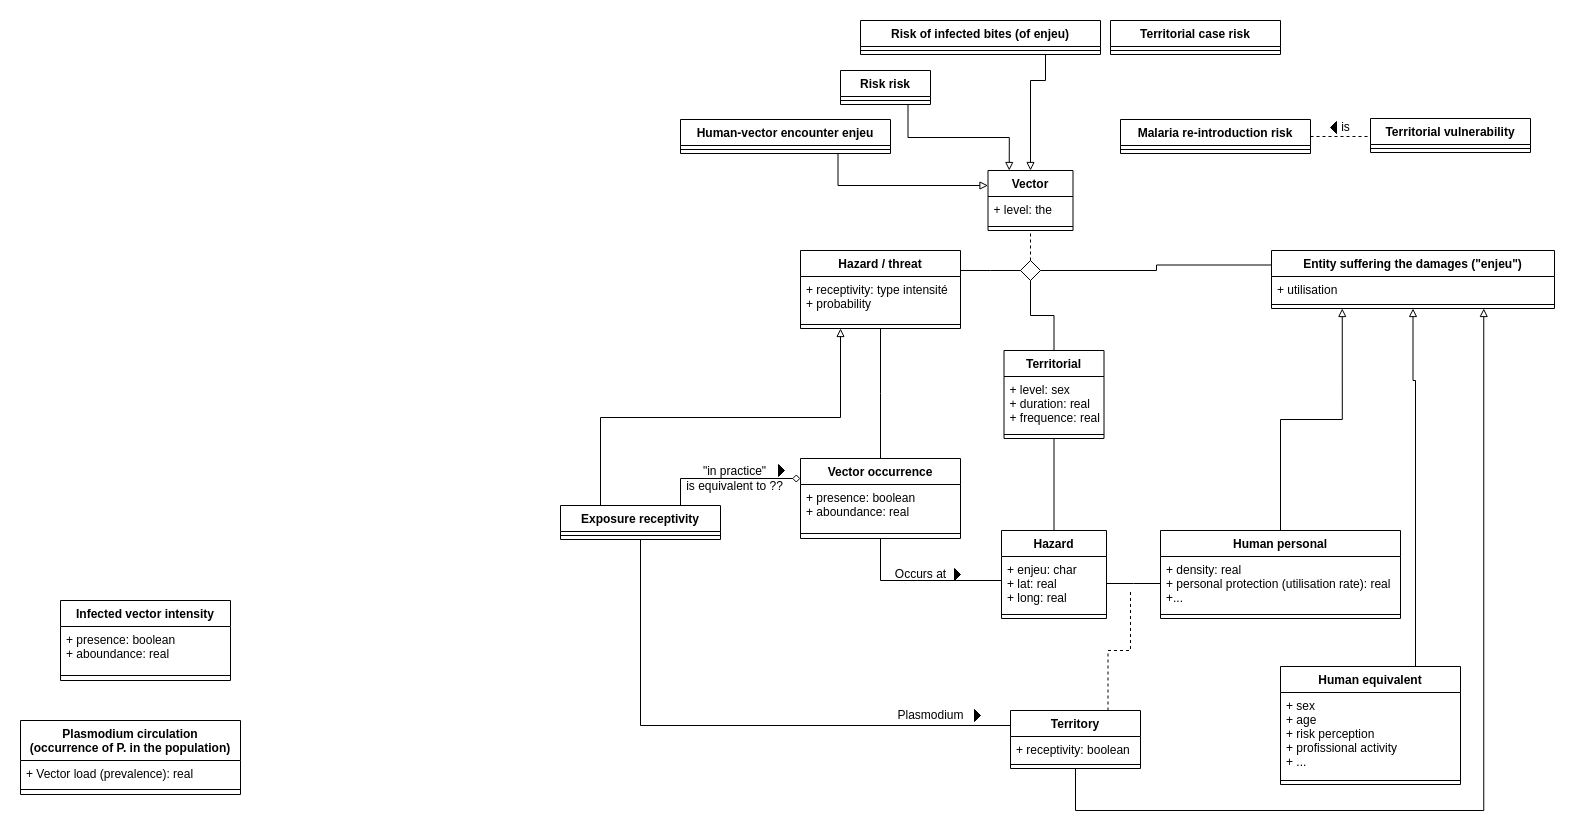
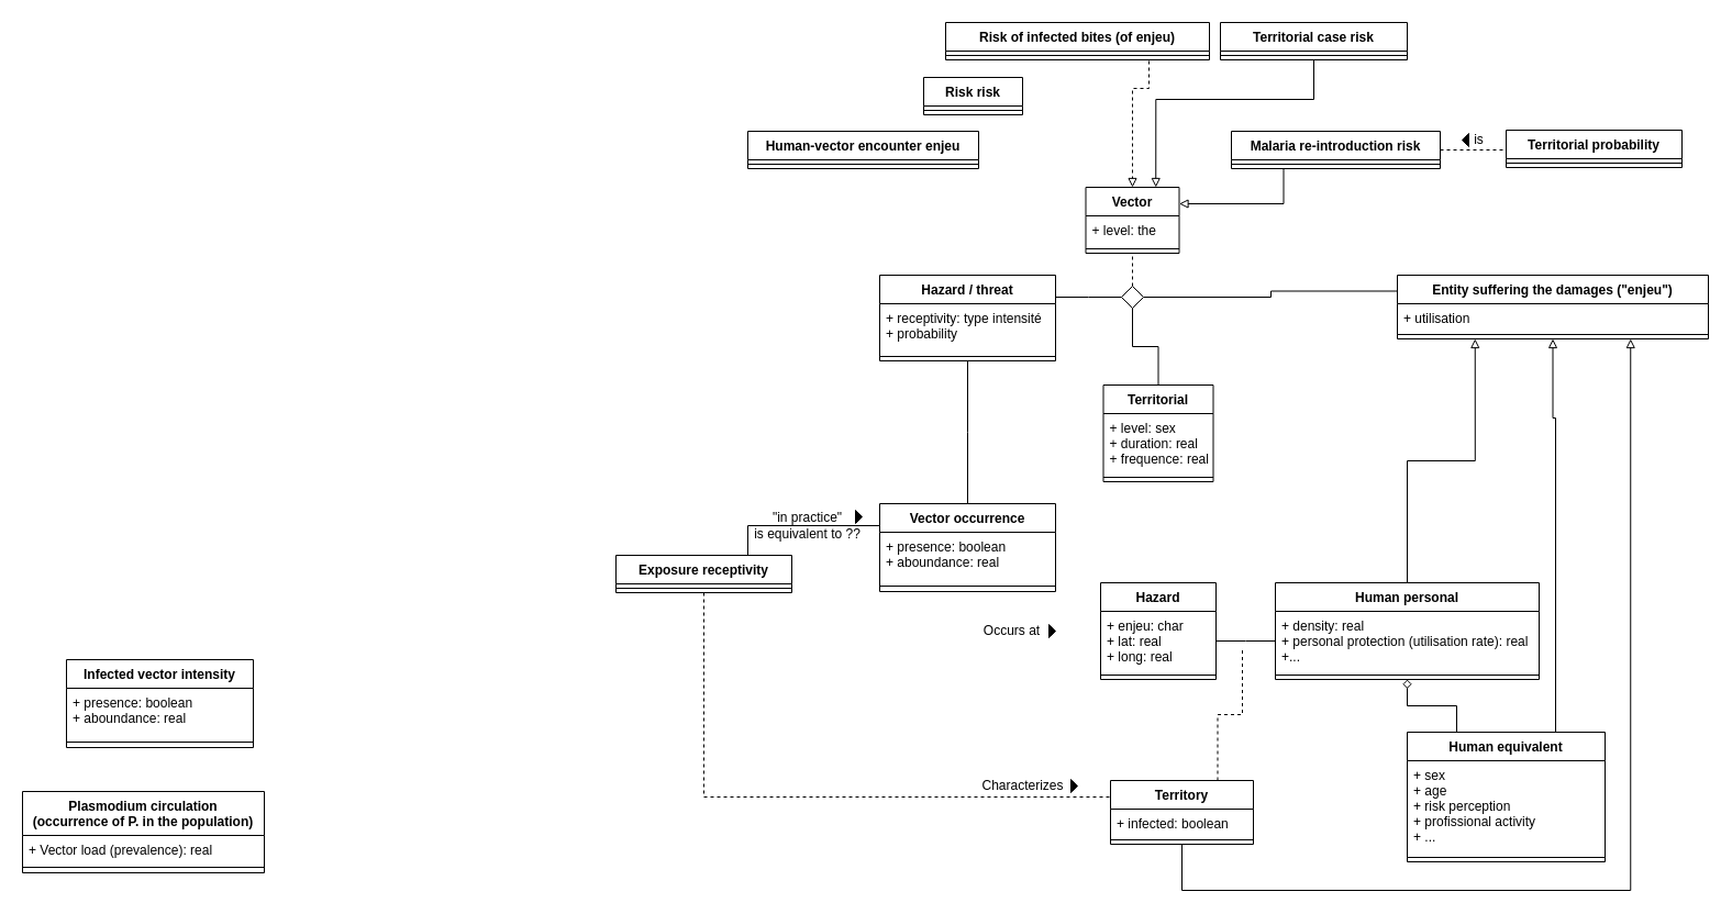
+ <mxCell id="30" style="edgeStyle=orthogonalEdgeStyle;rounded=0;orthogonalLoop=1;jettySize=auto;html=1;exitX=0.5;exitY=1;exitDx=0;exitDy=0;entryX=0.75;entryY=0;entryDx=0;entryDy=0;endArrow=block;endFill=0;" parent="1" source="31" target="13" edge="1"><mxGeometry relative="1" as="geometry"><Array as="points"><mxPoint x="1195" y="90" /><mxPoint x="1051" y="90" /></Array></mxGeometry></mxCell>
- <mxCell id="27" style="edgeStyle=orthogonalEdgeStyle;rounded=0;orthogonalLoop=1;jettySize=auto;html=1;exitX=0.75;exitY=1;exitDx=0;exitDy=0;entryX=0.5;entryY=0;entryDx=0;entryDy=0;endArrow=block;endFill=0;" parent="1" source="28" target="13" edge="1"><mxGeometry relative="1" as="geometry"><Array as="points"><mxPoint x="1045" y="80" /><mxPoint x="1030" y="80" /></Array></mxGeometry></mxCell>
+ <mxCell id="27" style="edgeStyle=orthogonalEdgeStyle;rounded=0;orthogonalLoop=1;jettySize=auto;html=1;exitX=0.75;exitY=1;exitDx=0;exitDy=0;entryX=0.5;entryY=0;entryDx=0;entryDy=0;endArrow=block;endFill=0;dashed=1;" parent="1" source="28" target="13" edge="1"><mxGeometry relative="1" as="geometry"><Array as="points"><mxPoint x="1045" y="80" /><mxPoint x="1030" y="80" /></Array></mxGeometry></mxCell>
- <mxCell id="67" value="Territorial vulnerability" style="swimlane;fontStyle=1;align=center;verticalAlign=top;childLayout=stackLayout;horizontal=1;startSize=26;horizontalStack=0;resizeParent=1;resizeParentMax=0;resizeLast=0;collapsible=1;marginBottom=0;" parent="1" vertex="1"><mxGeometry x="1370" y="118" width="160" height="34" as="geometry" /></mxCell>
+ <mxCell id="67" value="Territorial probability" style="swimlane;fontStyle=1;align=center;verticalAlign=top;childLayout=stackLayout;horizontal=1;startSize=26;horizontalStack=0;resizeParent=1;resizeParentMax=0;resizeLast=0;collapsible=1;marginBottom=0;" parent="1" vertex="1"><mxGeometry x="1370" y="118" width="160" height="34" as="geometry" /></mxCell>
- <mxCell id="24" style="edgeStyle=orthogonalEdgeStyle;rounded=0;orthogonalLoop=1;jettySize=auto;html=1;exitX=0.75;exitY=1;exitDx=0;exitDy=0;entryX=0.25;entryY=0;entryDx=0;entryDy=0;endArrow=block;endFill=0;" parent="1" source="25" target="13" edge="1"><mxGeometry relative="1" as="geometry" /></mxCell>
- <mxCell id="21" style="edgeStyle=orthogonalEdgeStyle;rounded=0;orthogonalLoop=1;jettySize=auto;html=1;exitX=0.75;exitY=1;exitDx=0;exitDy=0;entryX=0;entryY=0.25;entryDx=0;entryDy=0;endArrow=block;endFill=0;" parent="1" source="22" target="13" edge="1"><mxGeometry relative="1" as="geometry" /></mxCell>
+ <mxCell id="33" style="edgeStyle=orthogonalEdgeStyle;rounded=0;orthogonalLoop=1;jettySize=auto;html=1;exitX=0.25;exitY=1;exitDx=0;exitDy=0;endArrow=block;endFill=0;entryX=1;entryY=0.25;entryDx=0;entryDy=0;" parent="1" source="35" target="13" edge="1"><mxGeometry relative="1" as="geometry"><mxPoint x="1340" y="30" as="targetPoint" /></mxGeometry></mxCell>
- <mxCell id="62" style="edgeStyle=elbowEdgeStyle;rounded=0;orthogonalLoop=1;jettySize=auto;elbow=vertical;html=1;exitX=0.25;exitY=0;exitDx=0;exitDy=0;entryX=0.25;entryY=1;entryDx=0;entryDy=0;endArrow=block;endFill=0;" parent="1" source="64" target="5" edge="1"><mxGeometry relative="1" as="geometry" /></mxCell>
- <mxCell id="66" style="edgeStyle=elbowEdgeStyle;rounded=0;orthogonalLoop=1;jettySize=auto;html=1;exitX=0.75;exitY=0;exitDx=0;exitDy=0;entryX=0;entryY=0.25;entryDx=0;entryDy=0;endArrow=diamond;endFill=0;" parent="1" source="64" target="18" edge="1"><mxGeometry relative="1" as="geometry"><Array as="points"><mxPoint x="680" y="478" /></Array></mxGeometry></mxCell>
+ <mxCell id="66" style="edgeStyle=elbowEdgeStyle;rounded=0;orthogonalLoop=1;jettySize=auto;html=1;exitX=0.75;exitY=0;exitDx=0;exitDy=0;entryX=0;entryY=0.25;entryDx=0;entryDy=0;endArrow=none;endFill=0;" parent="1" source="64" target="18" edge="1"><mxGeometry relative="1" as="geometry"><Array as="points"><mxPoint x="680" y="478" /></Array></mxGeometry></mxCell>
- <mxCell id="47" style="edgeStyle=orthogonalEdgeStyle;rounded=0;orthogonalLoop=1;jettySize=auto;html=1;entryX=0.5;entryY=1;entryDx=0;entryDy=0;endArrow=none;endFill=0;" parent="1" source="49" target="2" edge="1"><mxGeometry relative="1" as="geometry"><mxPoint x="773.5" y="440" as="targetPoint" /></mxGeometry></mxCell>
- <mxCell id="17" style="edgeStyle=elbowEdgeStyle;rounded=0;orthogonalLoop=1;jettySize=auto;elbow=vertical;html=1;exitX=0.5;exitY=1;exitDx=0;exitDy=0;entryX=0;entryY=0.5;entryDx=0;entryDy=0;endArrow=none;endFill=0;" parent="1" source="18" target="50" edge="1"><mxGeometry relative="1" as="geometry"><Array as="points"><mxPoint x="930" y="580" /></Array></mxGeometry></mxCell>
+ <mxCell id="38" style="edgeStyle=orthogonalEdgeStyle;rounded=0;orthogonalLoop=1;jettySize=auto;html=1;exitX=0.25;exitY=0;exitDx=0;exitDy=0;entryX=0.5;entryY=1;entryDx=0;entryDy=0;endArrow=diamond;endFill=0;" parent="1" source="39" target="43" edge="1"><mxGeometry relative="1" as="geometry" /></mxCell>
- <mxCell id="76" value="Plasmodium" style="text;html=1;align=center;verticalAlign=middle;resizable=0;points=[];autosize=1;strokeColor=none;fillColor=none;" parent="1" vertex="1"><mxGeometry x="880" y="700" width="100" height="30" as="geometry" /></mxCell>
+ <mxCell id="76" value="Characterizes" style="text;html=1;align=center;verticalAlign=middle;resizable=0;points=[];autosize=1;strokeColor=none;fillColor=none;" parent="1" vertex="1"><mxGeometry x="880" y="700" width="100" height="30" as="geometry" /></mxCell>
- <mxCell id="63" style="edgeStyle=elbowEdgeStyle;rounded=0;orthogonalLoop=1;jettySize=auto;elbow=vertical;html=1;exitX=0.5;exitY=1;exitDx=0;exitDy=0;entryX=0;entryY=0.25;entryDx=0;entryDy=0;endArrow=none;endFill=0;" parent="1" source="64" target="59" edge="1"><mxGeometry relative="1" as="geometry"><Array as="points"><mxPoint x="870" y="725" /></Array></mxGeometry></mxCell>
+ <mxCell id="63" style="edgeStyle=elbowEdgeStyle;rounded=0;orthogonalLoop=1;jettySize=auto;elbow=vertical;html=1;exitX=0.5;exitY=1;exitDx=0;exitDy=0;entryX=0;entryY=0.25;entryDx=0;entryDy=0;endArrow=none;endFill=0;dashed=1;" parent="1" source="64" target="59" edge="1"><mxGeometry relative="1" as="geometry"><Array as="points"><mxPoint x="870" y="725" /></Array></mxGeometry></mxCell>
- <mxCell id="60" value="+ receptivity: boolean" style="text;strokeColor=none;fillColor=none;align=left;verticalAlign=top;spacingLeft=4;spacingRight=4;overflow=hidden;rotatable=0;points=[[0,0.5],[1,0.5]];portConstraint=eastwest;" parent="59" vertex="1"><mxGeometry y="26" width="130" height="24" as="geometry" /></mxCell>
+ <mxCell id="60" value="+ infected: boolean" style="text;strokeColor=none;fillColor=none;align=left;verticalAlign=top;spacingLeft=4;spacingRight=4;overflow=hidden;rotatable=0;points=[[0,0.5],[1,0.5]];portConstraint=eastwest;" parent="59" vertex="1"><mxGeometry y="26" width="130" height="24" as="geometry" /></mxCell>
